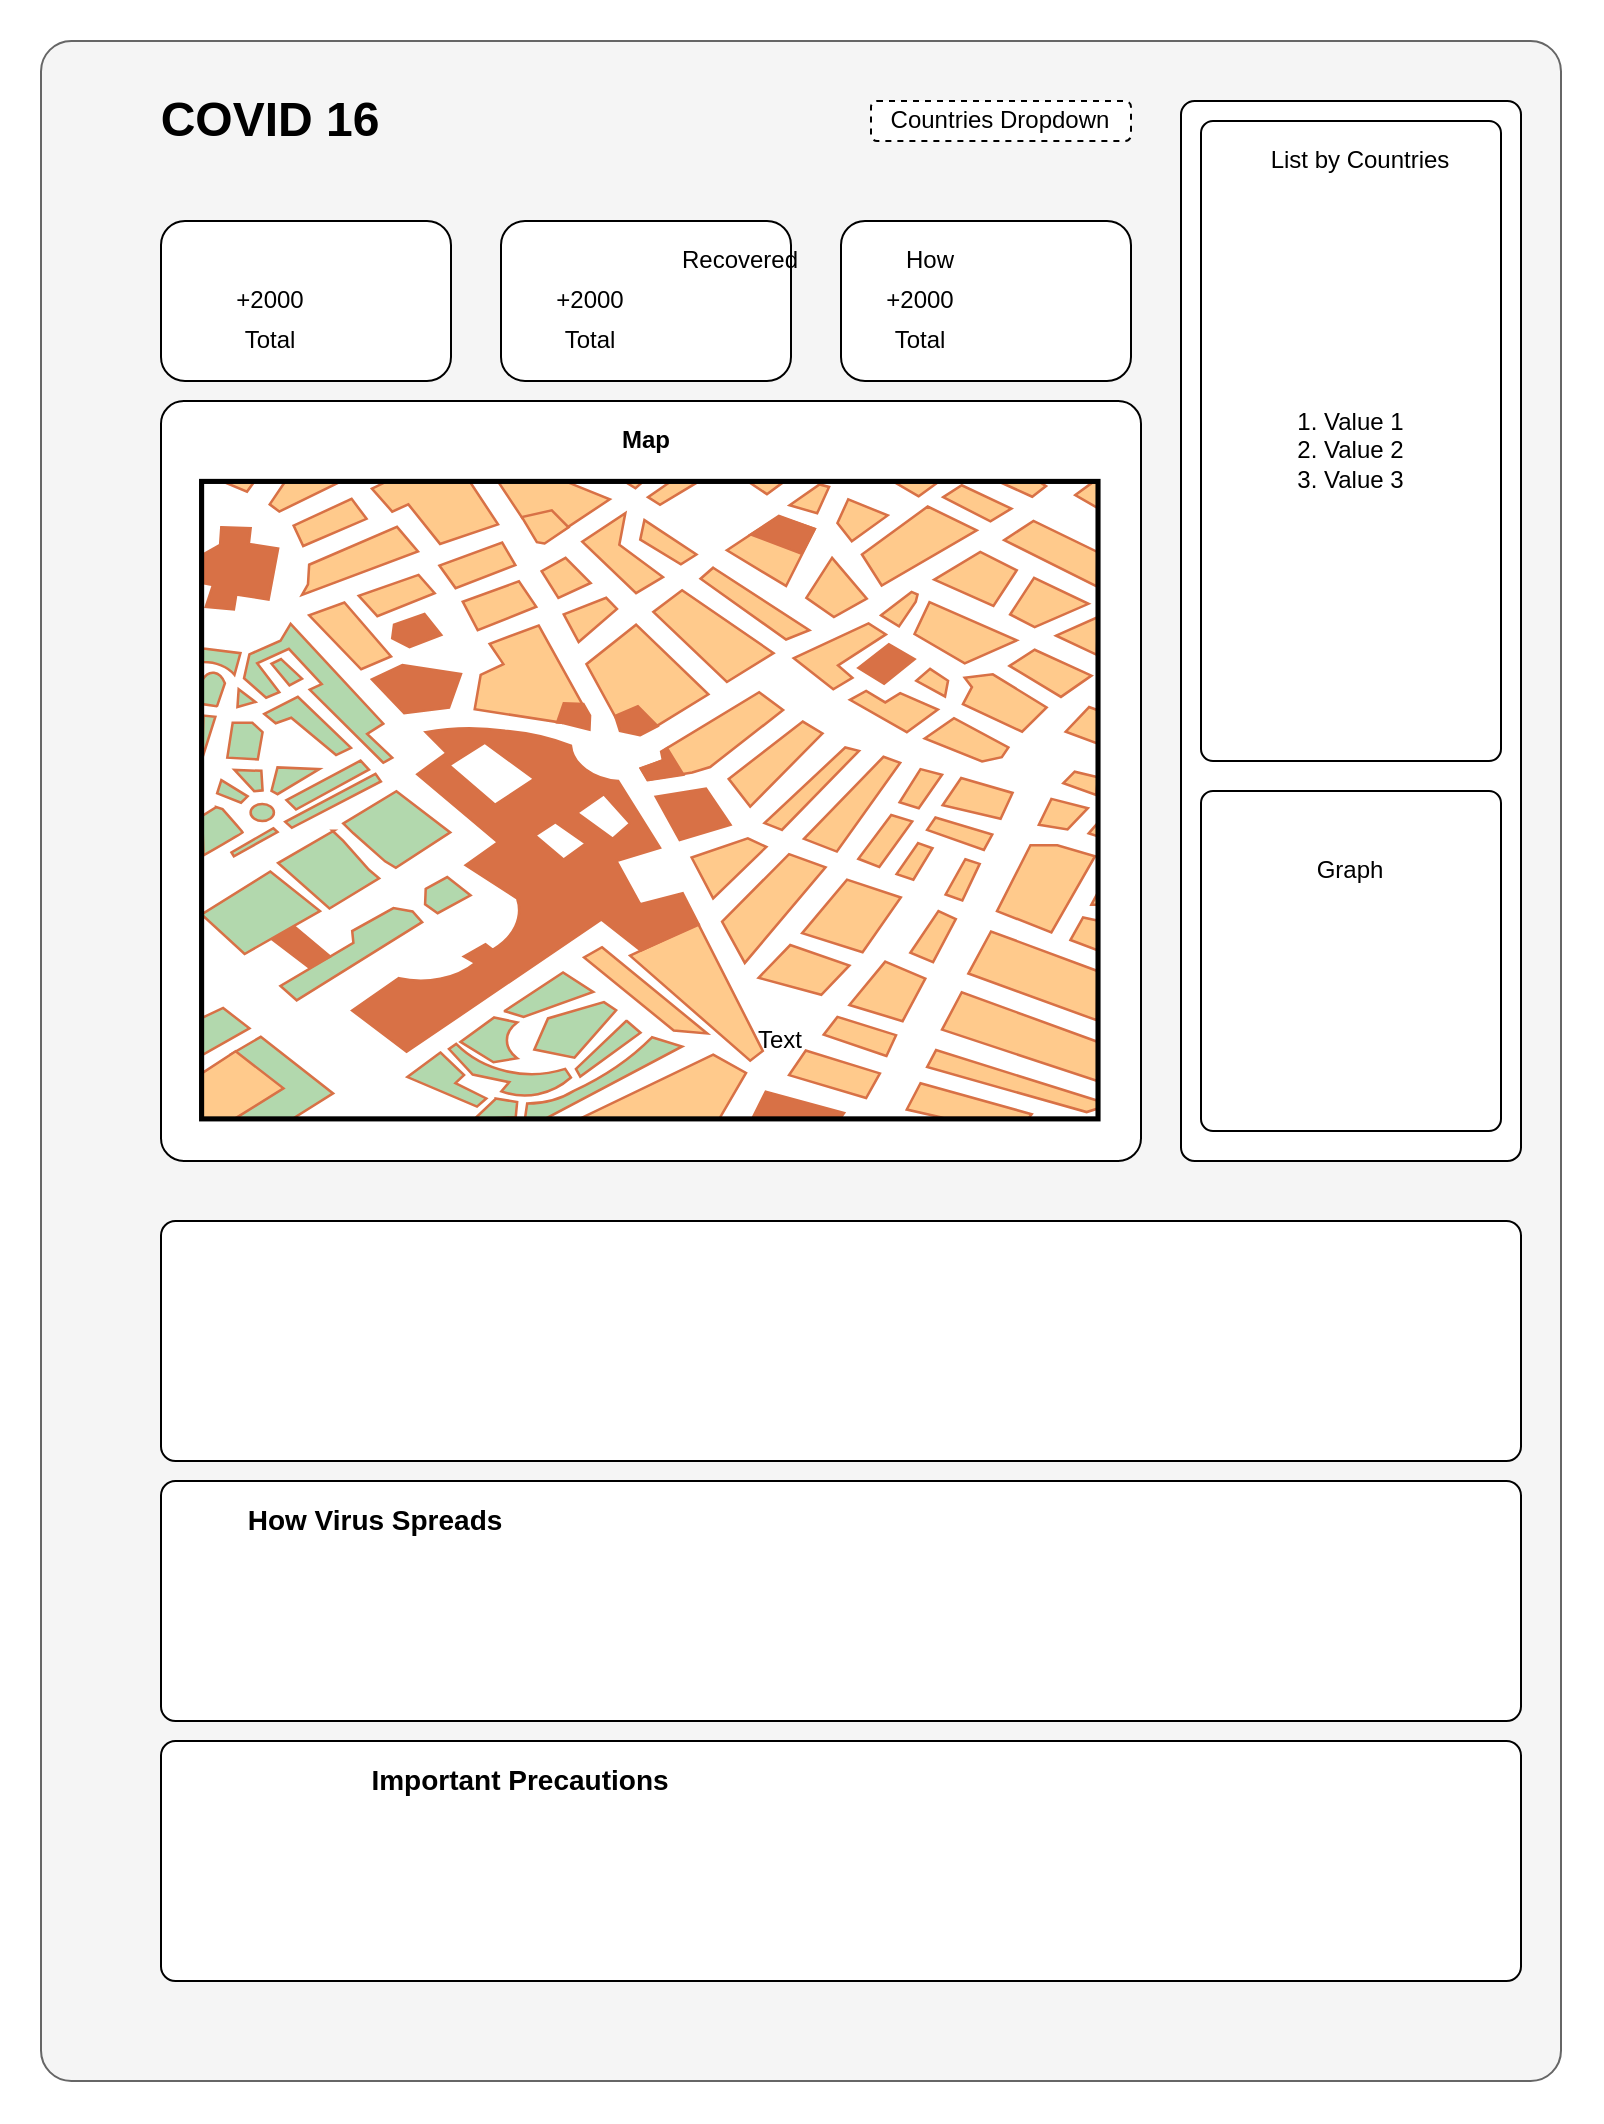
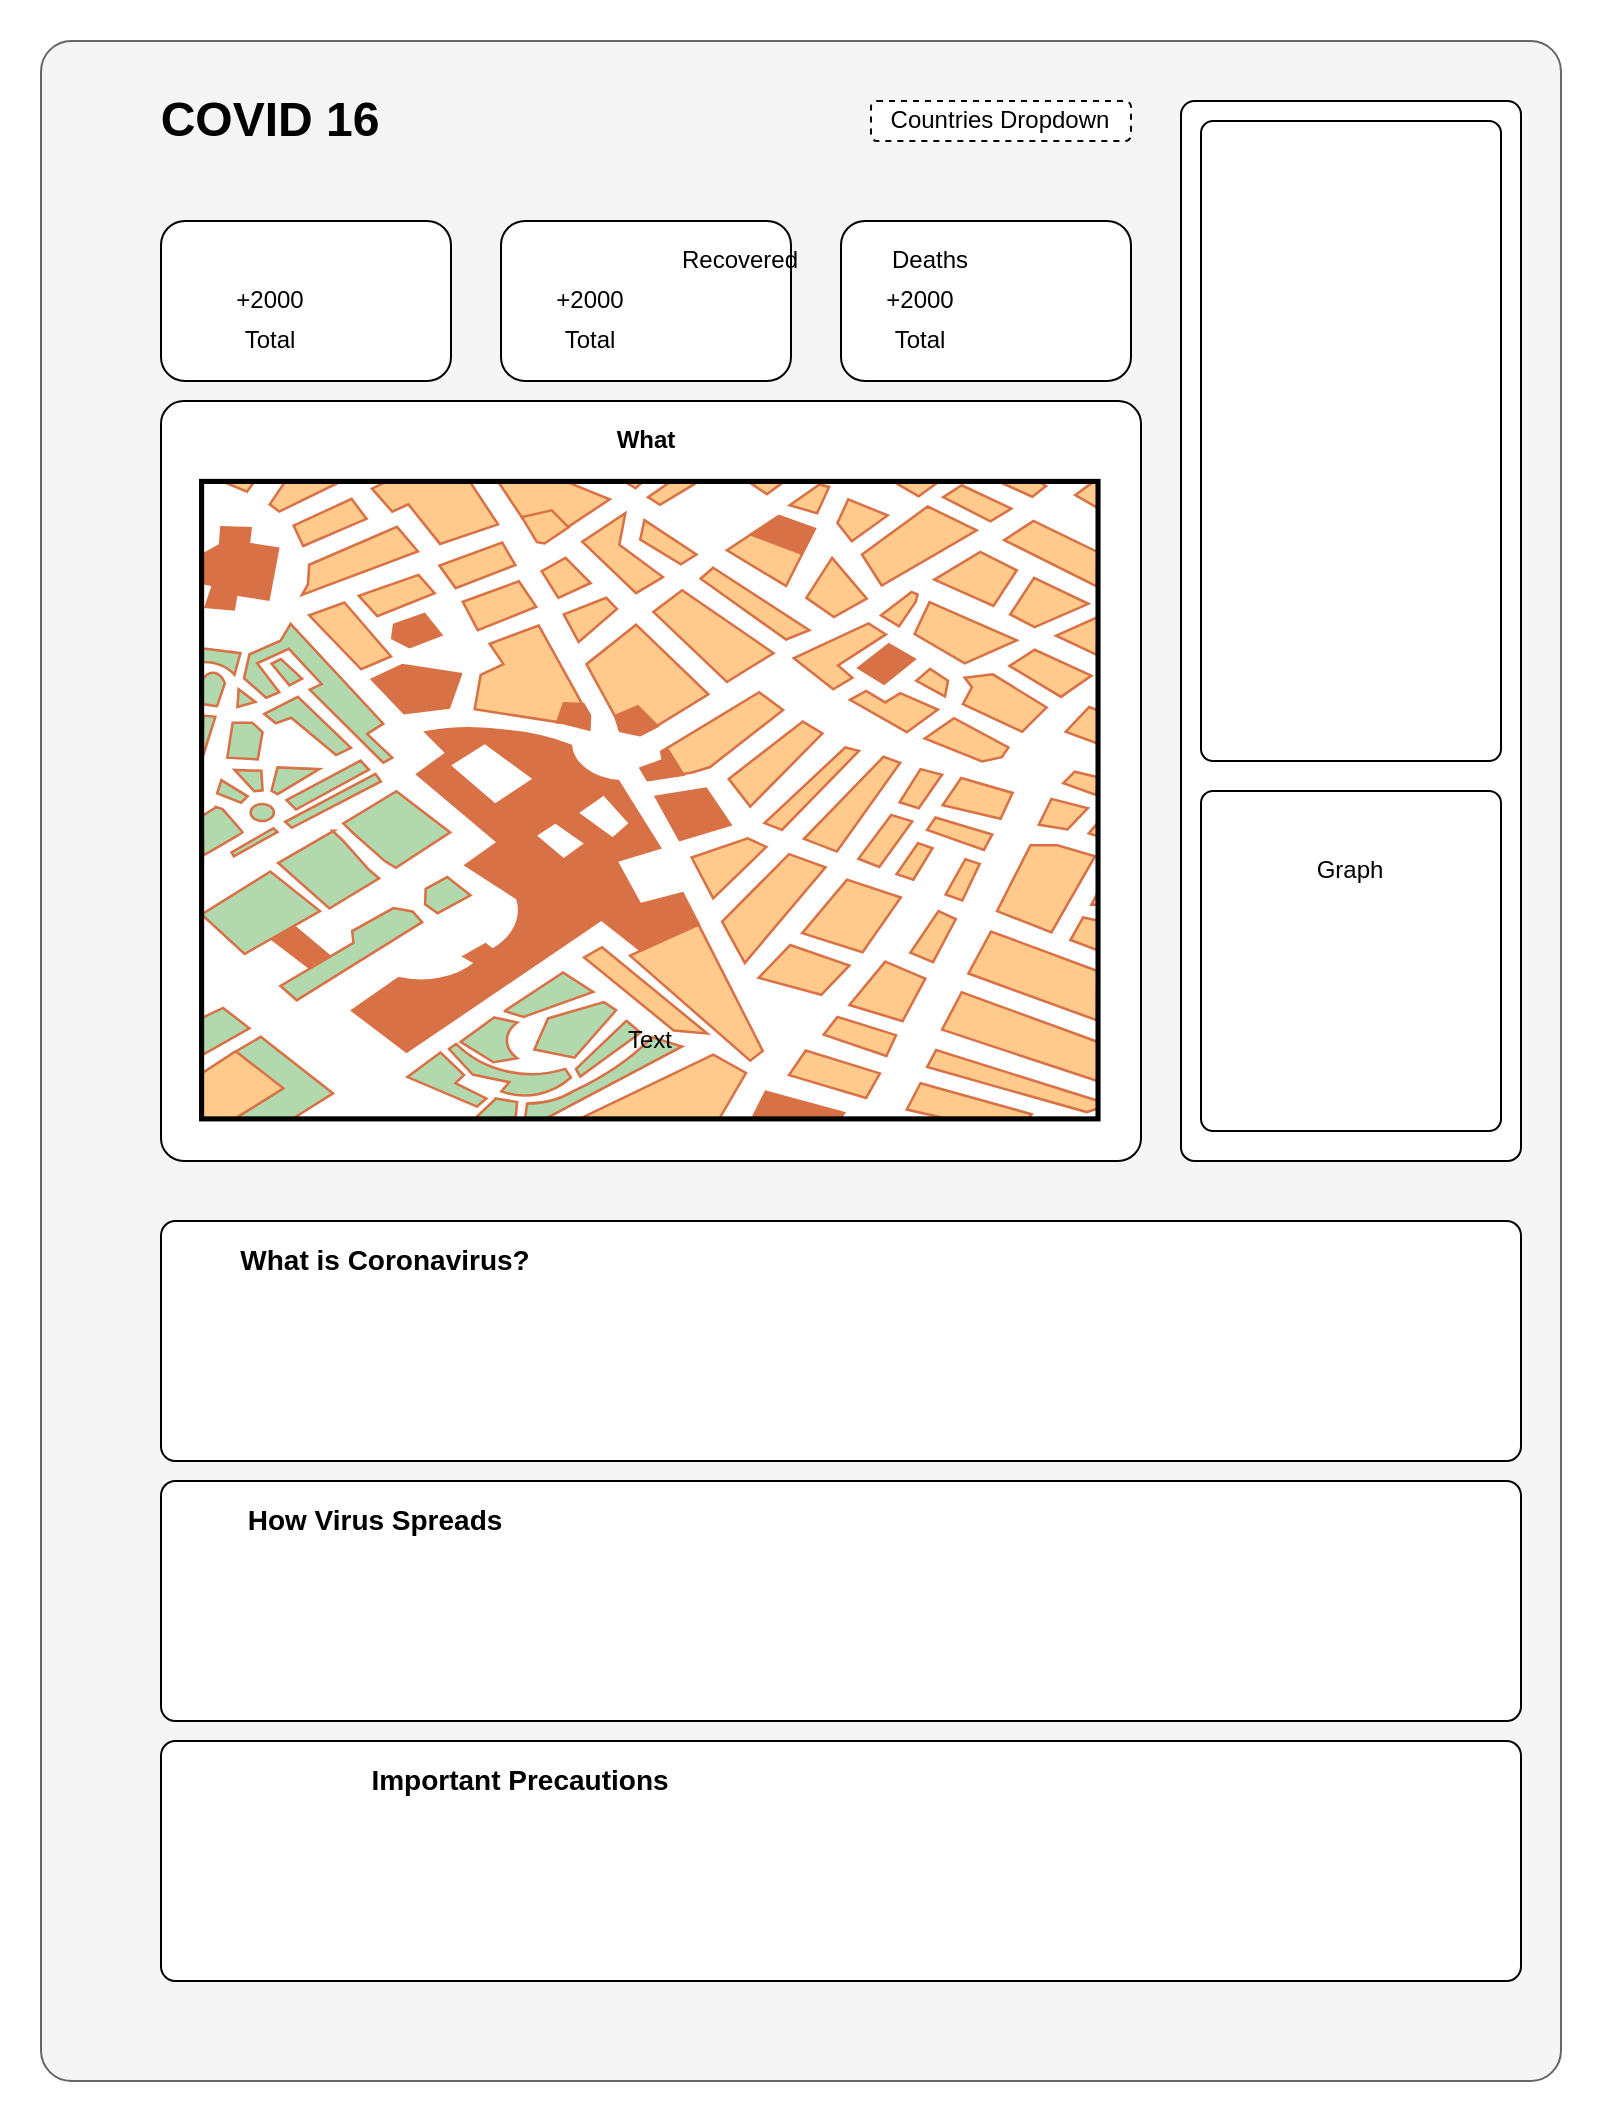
- <mxCell id="19" value="List by Countries" style="text;html=1;strokeColor=none;fillColor=none;align=center;verticalAlign=middle;whiteSpace=wrap;rounded=0;" vertex="1" parent="1"><mxGeometry x="620" y="70" width="120" height="20" as="geometry" /></mxCell>
- <mxCell id="13" value="How" style="text;html=1;strokeColor=none;fillColor=none;align=center;verticalAlign=middle;whiteSpace=wrap;rounded=0;" vertex="1" parent="1"><mxGeometry x="450" y="125" width="30" height="10" as="geometry" /></mxCell>
+ <mxCell id="13" value="Deaths" style="text;html=1;strokeColor=none;fillColor=none;align=center;verticalAlign=middle;whiteSpace=wrap;rounded=0;" vertex="1" parent="1"><mxGeometry x="450" y="125" width="30" height="10" as="geometry" /></mxCell>
- <mxCell id="22" value="&lt;b&gt;Map&lt;/b&gt;" style="text;html=1;strokeColor=none;fillColor=none;align=center;verticalAlign=middle;whiteSpace=wrap;rounded=0;" vertex="1" parent="1"><mxGeometry x="302.5" y="210" width="40" height="20" as="geometry" /></mxCell>
+ <mxCell id="22" value="&lt;b&gt;What&lt;/b&gt;" style="text;html=1;strokeColor=none;fillColor=none;align=center;verticalAlign=middle;whiteSpace=wrap;rounded=0;" vertex="1" parent="1"><mxGeometry x="302.5" y="210" width="40" height="20" as="geometry" /></mxCell>
- <mxCell id="23" value="&lt;ol&gt;&lt;li&gt;Value 1&lt;/li&gt;&lt;li&gt;Value 2&lt;/li&gt;&lt;li&gt;Value 3&lt;/li&gt;&lt;/ol&gt;" style="text;strokeColor=none;fillColor=none;html=1;whiteSpace=wrap;verticalAlign=middle;overflow=hidden;" vertex="1" parent="1"><mxGeometry x="620" y="90" width="100" height="270" as="geometry" /></mxCell>
- <mxCell id="26" value="Text" style="text;html=1;strokeColor=none;fillColor=none;align=center;verticalAlign=middle;whiteSpace=wrap;rounded=0;" vertex="1" parent="1"><mxGeometry x="370" y="510" width="40" height="20" as="geometry" /></mxCell>
+ <mxCell id="26" value="Text" style="text;html=1;strokeColor=none;fillColor=none;align=center;verticalAlign=middle;whiteSpace=wrap;rounded=0;" vertex="1" parent="1"><mxGeometry x="305" y="510" width="40" height="20" as="geometry" /></mxCell>
+ <mxCell id="27" value="&lt;b&gt;&lt;font style=&quot;font-size: 14px&quot;&gt;What is Coronavirus?&lt;/font&gt;&lt;/b&gt;" style="text;html=1;strokeColor=none;fillColor=none;align=center;verticalAlign=middle;whiteSpace=wrap;rounded=0;" vertex="1" parent="1"><mxGeometry x="95" y="620" width="195" height="20" as="geometry" /></mxCell>
